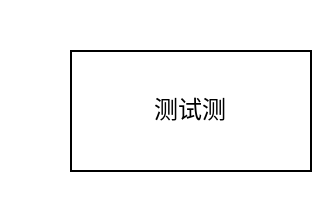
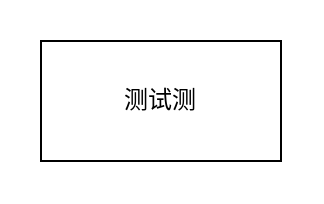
- <mxCell id="2" value="测试测" style="rounded=0;whiteSpace=wrap;html=1;" vertex="1" parent="1"><mxGeometry x="35" y="25" width="120" height="60" as="geometry" /></mxCell>
+ <mxCell id="2" value="测试测" style="rounded=0;whiteSpace=wrap;html=1;" vertex="1" parent="1"><mxGeometry x="20" y="20" width="120" height="60" as="geometry" /></mxCell>
